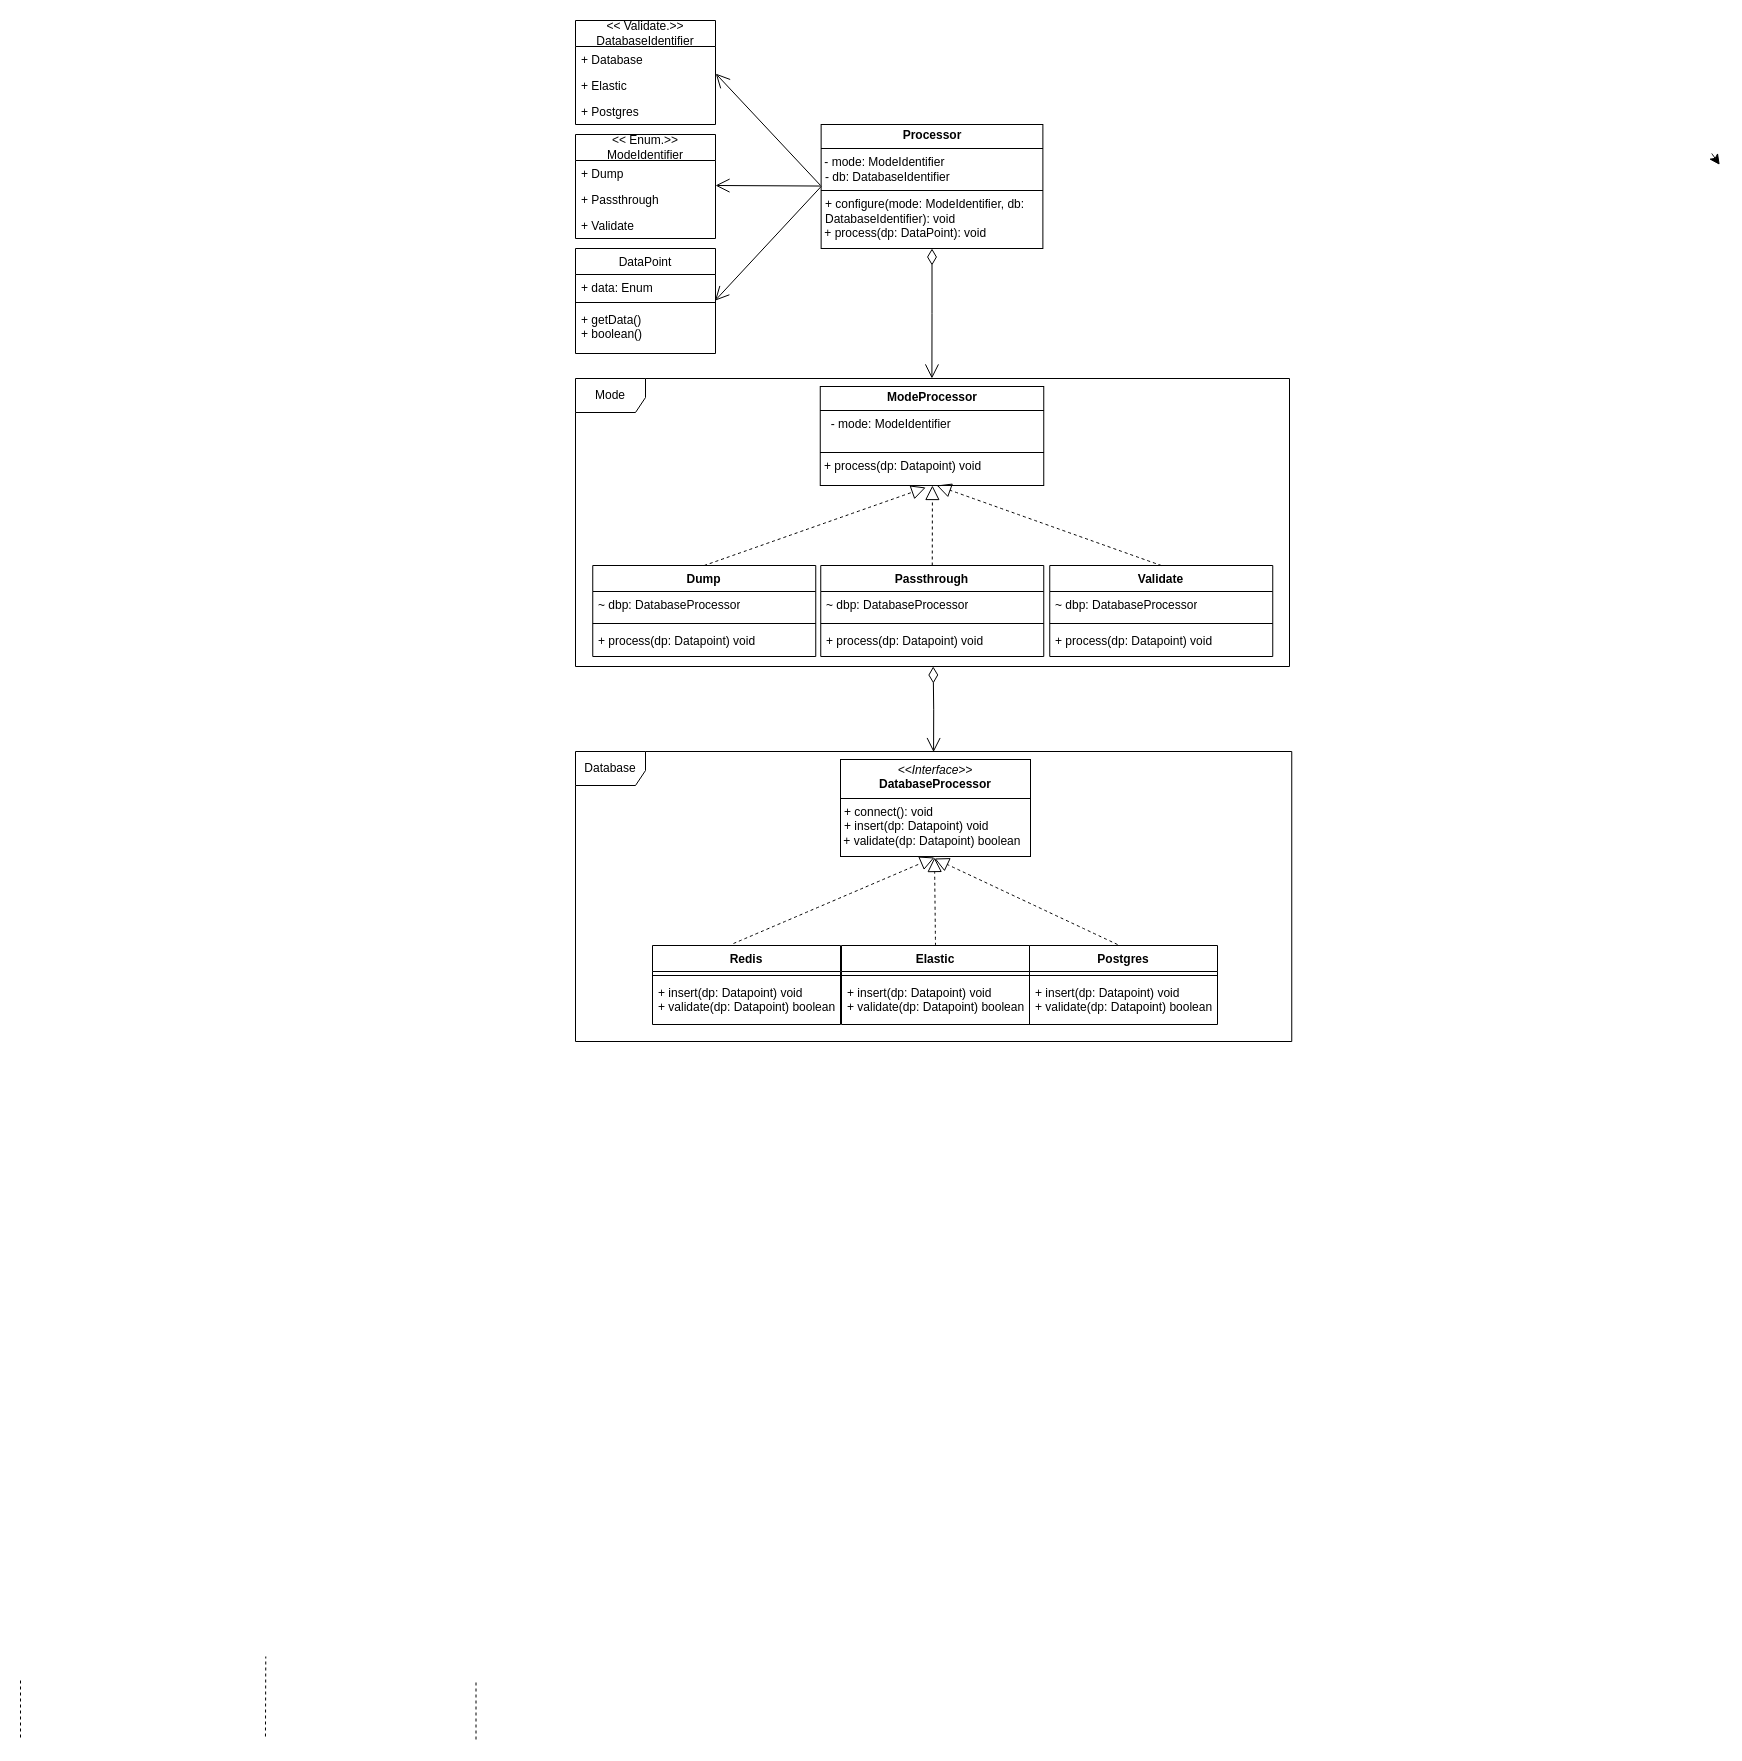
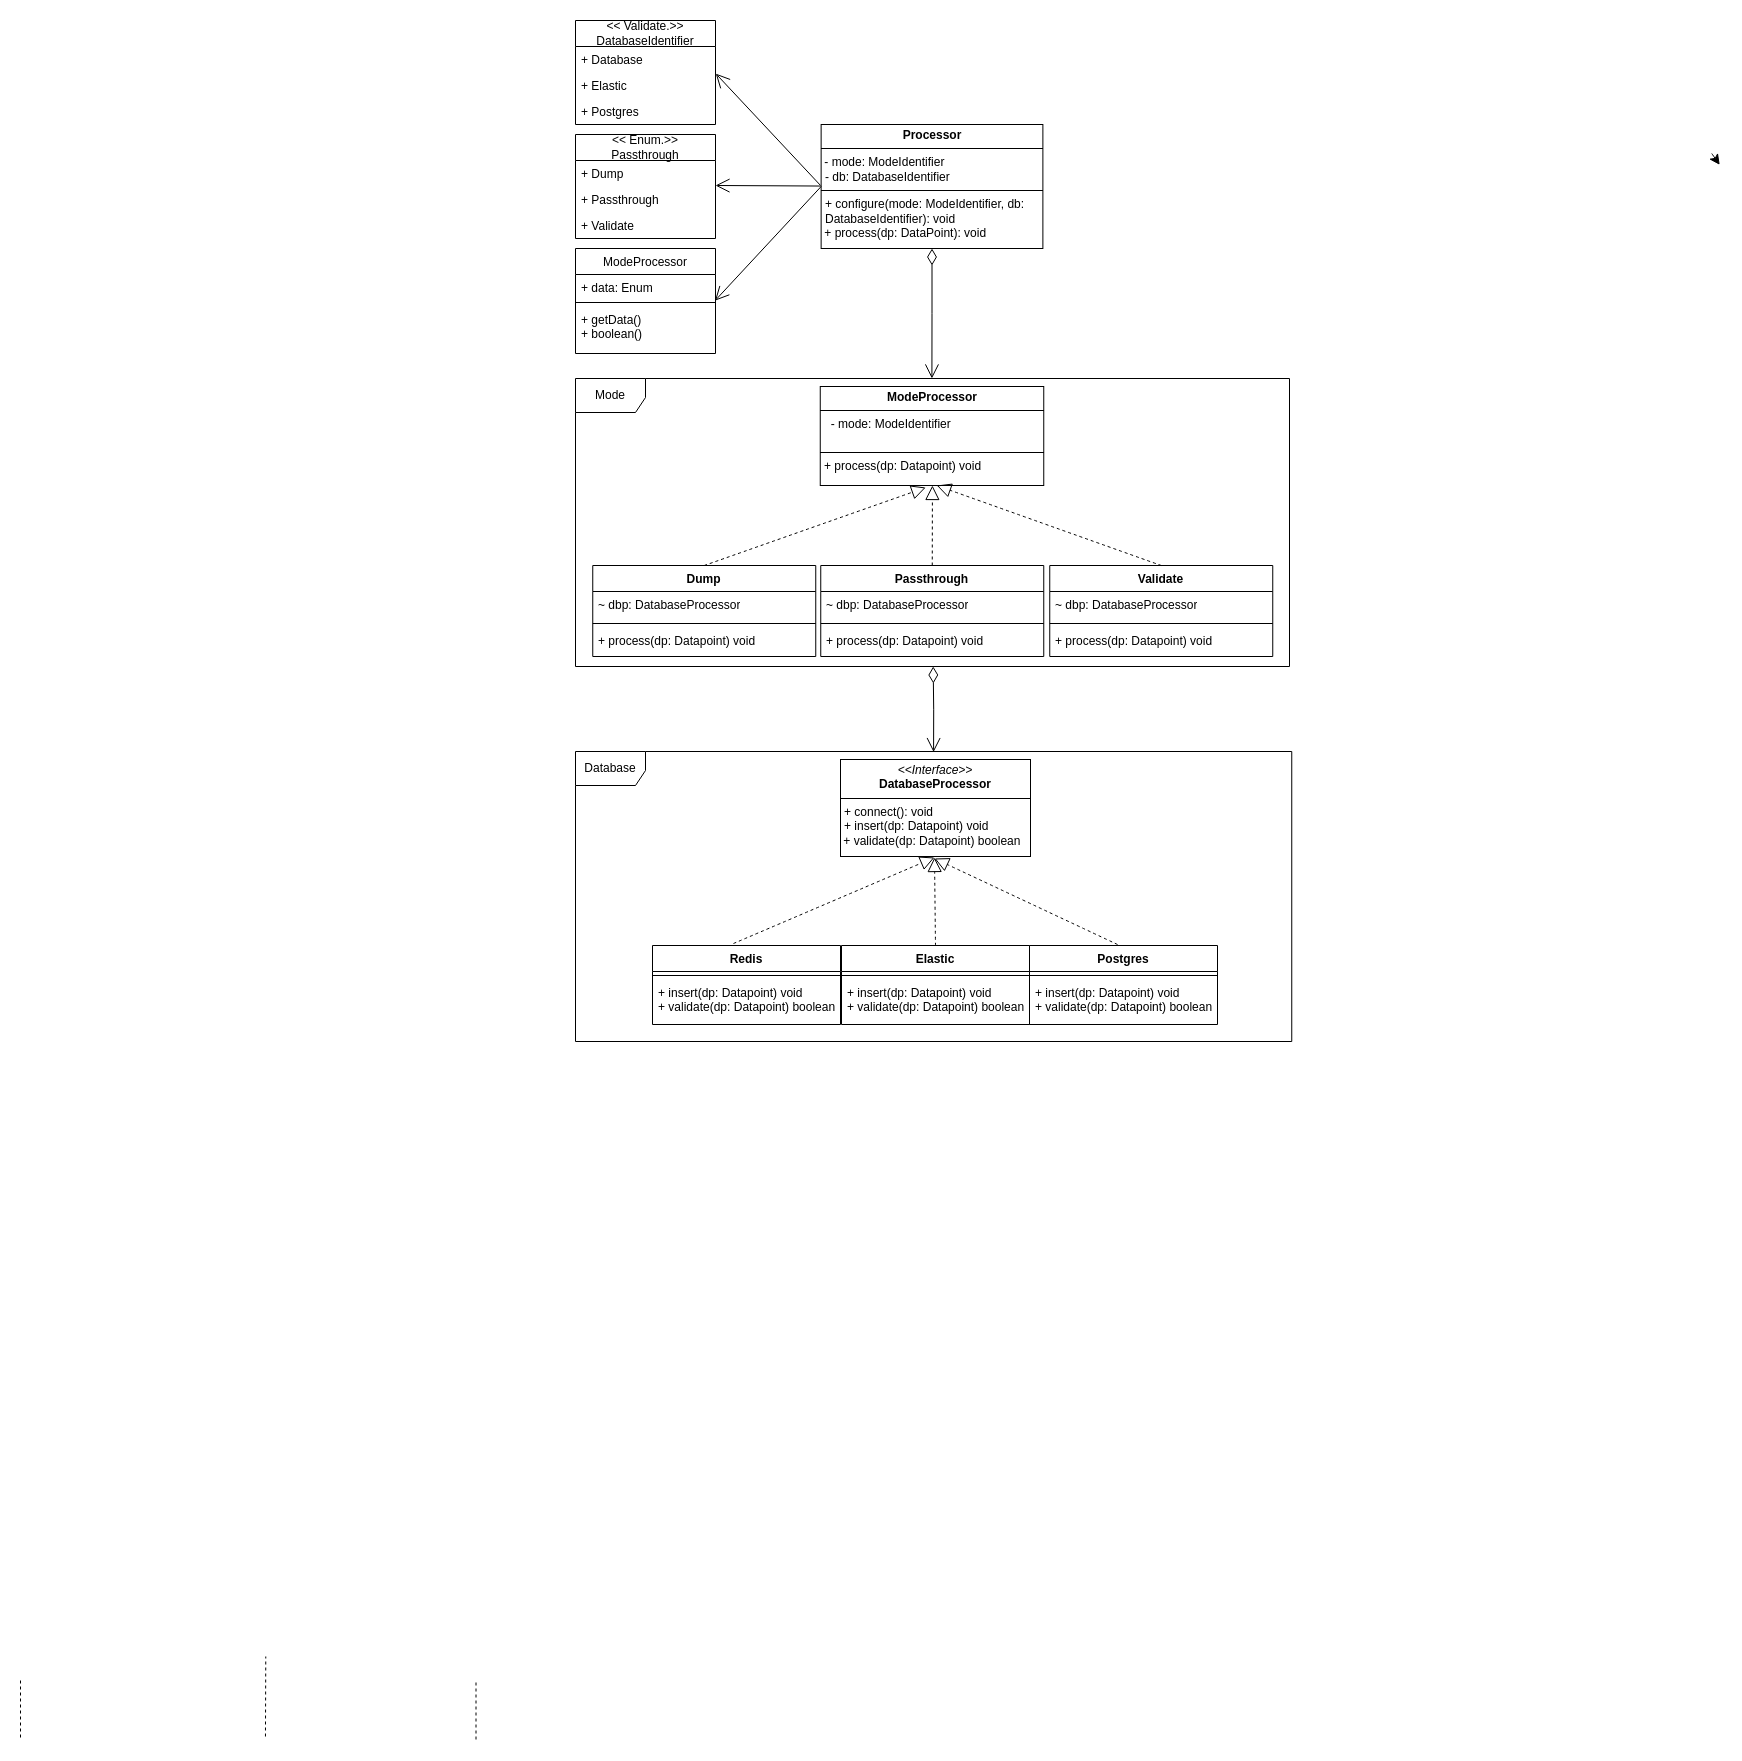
- <mxCell id="39" value="&lt;div&gt;&lt;span style=&quot;text-align: left;&quot;&gt;&amp;lt;&amp;lt; Enum.&amp;gt;&amp;gt;&lt;/span&gt;&lt;/div&gt;&lt;span style=&quot;text-align: left;&quot;&gt;ModeIdentifier&lt;/span&gt;" style="swimlane;fontStyle=0;childLayout=stackLayout;horizontal=1;startSize=26;fillColor=none;horizontalStack=0;resizeParent=1;resizeParentMax=0;resizeLast=0;collapsible=1;marginBottom=0;whiteSpace=wrap;html=1;" parent="1" vertex="1"><mxGeometry x="575" y="134" width="140" height="104" as="geometry" /></mxCell>
+ <mxCell id="39" value="&lt;div&gt;&lt;span style=&quot;text-align: left;&quot;&gt;&amp;lt;&amp;lt; Enum.&amp;gt;&amp;gt;&lt;/span&gt;&lt;/div&gt;&lt;span style=&quot;text-align: left;&quot;&gt;Passthrough&lt;/span&gt;" style="swimlane;fontStyle=0;childLayout=stackLayout;horizontal=1;startSize=26;fillColor=none;horizontalStack=0;resizeParent=1;resizeParentMax=0;resizeLast=0;collapsible=1;marginBottom=0;whiteSpace=wrap;html=1;" parent="1" vertex="1"><mxGeometry x="575" y="134" width="140" height="104" as="geometry" /></mxCell>
- <mxCell id="47" value="&lt;span style=&quot;font-weight: 400; text-align: left;&quot;&gt;DataPoint&lt;/span&gt;" style="swimlane;fontStyle=1;align=center;verticalAlign=top;childLayout=stackLayout;horizontal=1;startSize=26;horizontalStack=0;resizeParent=1;resizeParentMax=0;resizeLast=0;collapsible=1;marginBottom=0;whiteSpace=wrap;html=1;" parent="1" vertex="1"><mxGeometry x="575" y="248" width="140" height="105" as="geometry" /></mxCell>
+ <mxCell id="47" value="&lt;span style=&quot;font-weight: 400; text-align: left;&quot;&gt;ModeProcessor&lt;/span&gt;" style="swimlane;fontStyle=1;align=center;verticalAlign=top;childLayout=stackLayout;horizontal=1;startSize=26;horizontalStack=0;resizeParent=1;resizeParentMax=0;resizeLast=0;collapsible=1;marginBottom=0;whiteSpace=wrap;html=1;" parent="1" vertex="1"><mxGeometry x="575" y="248" width="140" height="105" as="geometry" /></mxCell>
